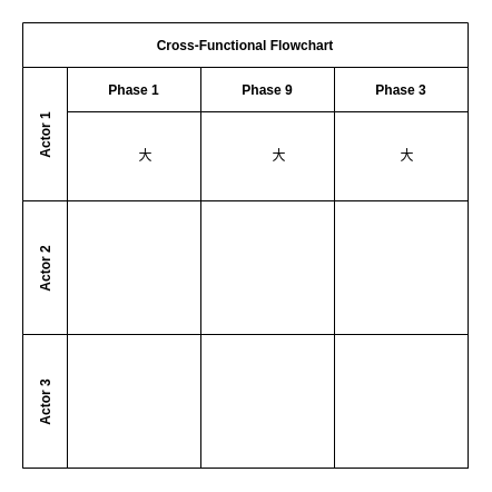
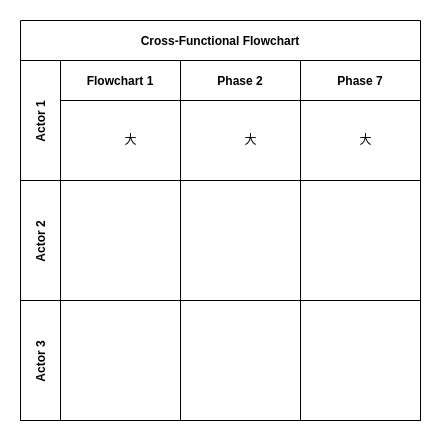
- <mxCell id="4" value="Phase 1" style="swimlane;connectable=0;startSize=40;collapsible=0;recursiveResize=0;expand=0;pointerEvents=0;" vertex="1" parent="3"><mxGeometry x="40" width="120" height="120" as="geometry"><mxRectangle width="120" height="120" as="alternateBounds" /></mxGeometry></mxCell>
+ <mxCell id="4" value="Flowchart 1" style="swimlane;connectable=0;startSize=40;collapsible=0;recursiveResize=0;expand=0;pointerEvents=0;" vertex="1" parent="3"><mxGeometry x="40" width="120" height="120" as="geometry"><mxRectangle width="120" height="120" as="alternateBounds" /></mxGeometry></mxCell>
- <mxCell id="5" value="Phase 9" style="swimlane;connectable=0;startSize=40;collapsible=0;recursiveResize=0;expand=0;pointerEvents=0;" vertex="1" parent="3"><mxGeometry x="160" width="120" height="120" as="geometry"><mxRectangle width="120" height="120" as="alternateBounds" /></mxGeometry></mxCell>
+ <mxCell id="5" value="Phase 2" style="swimlane;connectable=0;startSize=40;collapsible=0;recursiveResize=0;expand=0;pointerEvents=0;" vertex="1" parent="3"><mxGeometry x="160" width="120" height="120" as="geometry"><mxRectangle width="120" height="120" as="alternateBounds" /></mxGeometry></mxCell>
- <mxCell id="6" value="Phase 3" style="swimlane;connectable=0;startSize=40;collapsible=0;recursiveResize=0;expand=0;pointerEvents=0;" vertex="1" parent="3"><mxGeometry x="280" width="120" height="120" as="geometry"><mxRectangle width="120" height="120" as="alternateBounds" /></mxGeometry></mxCell>
+ <mxCell id="6" value="Phase 7" style="swimlane;connectable=0;startSize=40;collapsible=0;recursiveResize=0;expand=0;pointerEvents=0;" vertex="1" parent="3"><mxGeometry x="280" width="120" height="120" as="geometry"><mxRectangle width="120" height="120" as="alternateBounds" /></mxGeometry></mxCell>
